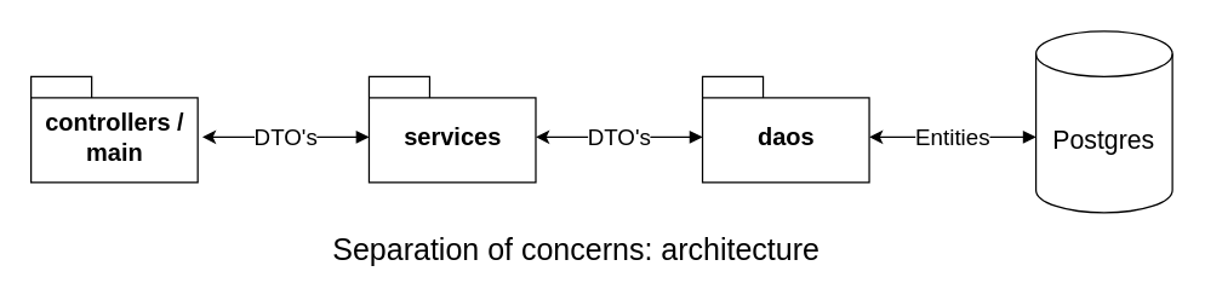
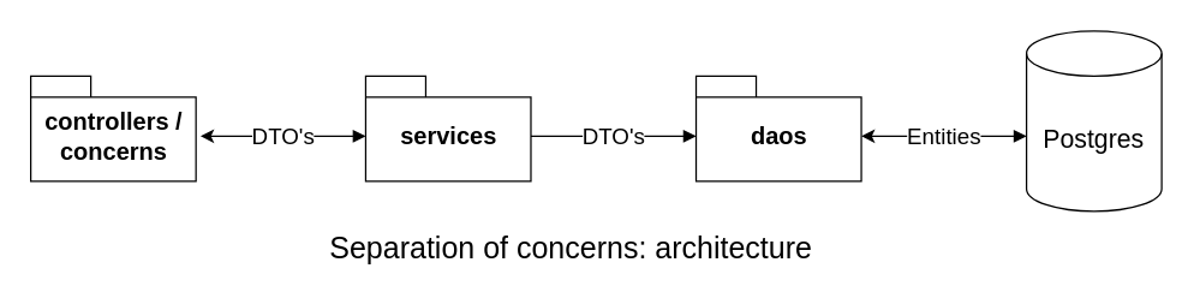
- <mxCell id="7" value="&lt;font style=&quot;font-size: 16px;&quot;&gt;controllers /&lt;br&gt;main&lt;br&gt;&lt;/font&gt;" style="shape=folder;fontStyle=1;spacingTop=10;tabWidth=40;tabHeight=14;tabPosition=left;html=1;" vertex="1" parent="1"><mxGeometry x="20" y="50" width="110" height="70" as="geometry" /></mxCell>
+ <mxCell id="7" value="&lt;font style=&quot;font-size: 16px;&quot;&gt;controllers /&lt;br&gt;concerns&lt;br&gt;&lt;/font&gt;" style="shape=folder;fontStyle=1;spacingTop=10;tabWidth=40;tabHeight=14;tabPosition=left;html=1;" vertex="1" parent="1"><mxGeometry x="20" y="50" width="110" height="70" as="geometry" /></mxCell>
- <mxCell id="2" value="&lt;font style=&quot;font-size: 15px;&quot;&gt;DTO's&lt;/font&gt;" style="edgeStyle=orthogonalEdgeStyle;rounded=0;orthogonalLoop=1;jettySize=auto;html=1;startArrow=block;startFill=1;endArrow=classic;endFill=1;" edge="1" parent="1" source="3" target="4"><mxGeometry relative="1" as="geometry"><Array as="points"><mxPoint x="403" y="90" /><mxPoint x="403" y="90" /></Array></mxGeometry></mxCell>
+ <mxCell id="2" value="&lt;font style=&quot;font-size: 15px;&quot;&gt;DTO's&lt;/font&gt;" style="edgeStyle=orthogonalEdgeStyle;rounded=0;orthogonalLoop=1;jettySize=auto;html=1;startArrow=block;startFill=1;endArrow=none;endFill=1;" edge="1" parent="1" source="3" target="4"><mxGeometry relative="1" as="geometry"><Array as="points"><mxPoint x="403" y="90" /><mxPoint x="403" y="90" /></Array></mxGeometry></mxCell>
